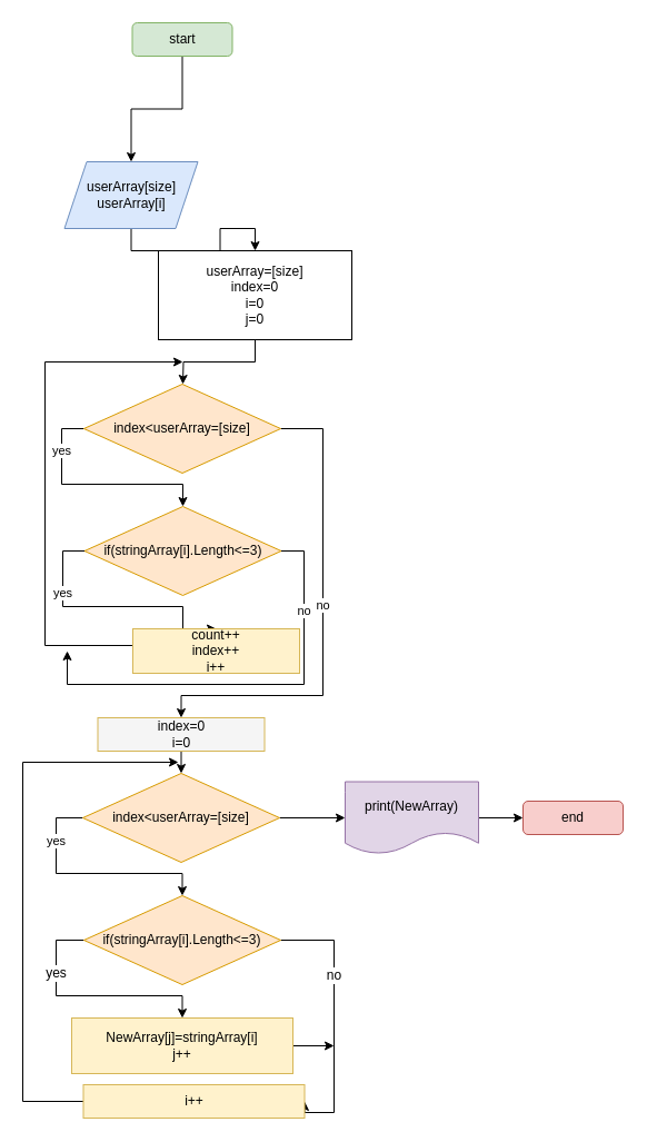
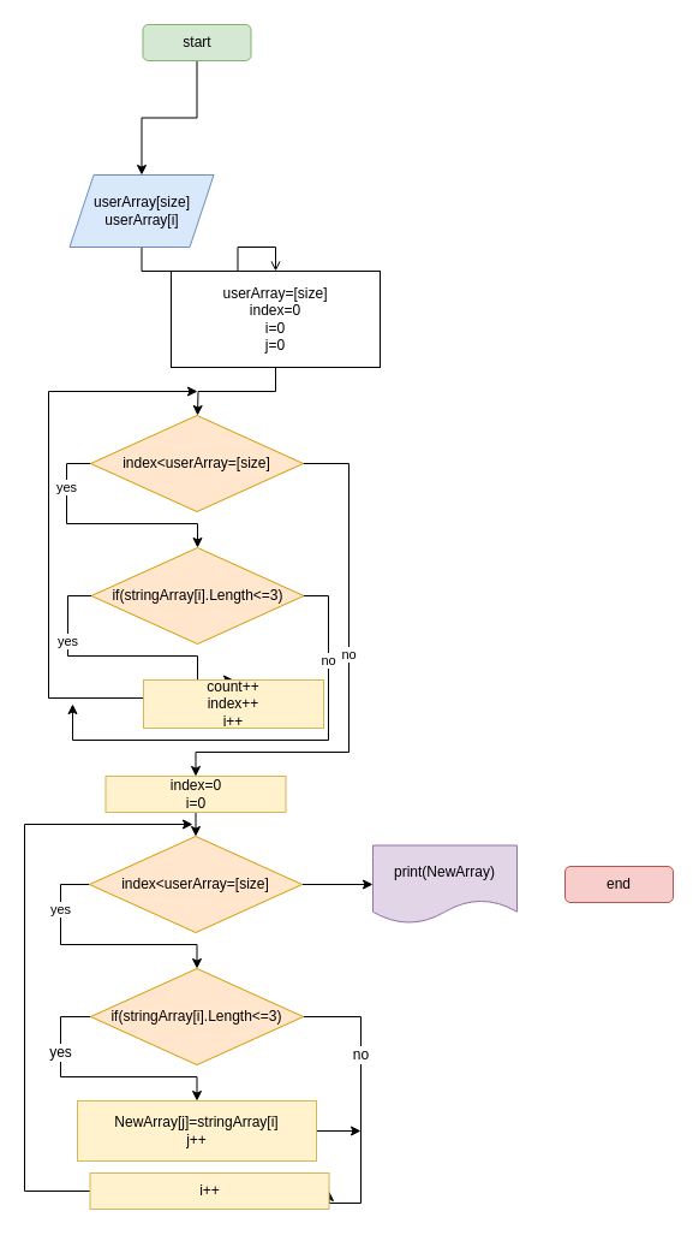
- <mxCell id="26" style="edgeStyle=orthogonalEdgeStyle;rounded=0;orthogonalLoop=1;jettySize=auto;html=1;exitX=0.5;exitY=1;exitDx=0;exitDy=0;entryX=0.5;entryY=0;entryDx=0;entryDy=0;fontSize=12;fontColor=#000000;" edge="1" parent="1" source="27" target="6"><mxGeometry relative="1" as="geometry" /></mxCell>
+ <mxCell id="26" style="edgeStyle=orthogonalEdgeStyle;rounded=0;orthogonalLoop=1;jettySize=auto;html=1;exitX=0.5;exitY=1;exitDx=0;exitDy=0;entryX=0.5;entryY=0;entryDx=0;entryDy=0;fontSize=12;fontColor=#000000;endArrow=open;" edge="1" parent="1" source="27" target="6"><mxGeometry relative="1" as="geometry" /></mxCell>
- <mxCell id="29" value="index=0&lt;br&gt;i=0" style="rounded=0;whiteSpace=wrap;html=1;fillColor=#f5f5f5;strokeColor=#d6b656;" vertex="1" parent="1"><mxGeometry x="87.5" y="645" width="150" height="30" as="geometry" /></mxCell>
+ <mxCell id="29" value="index=0&lt;br&gt;i=0" style="rounded=0;whiteSpace=wrap;html=1;fillColor=#fff2cc;strokeColor=#d6b656;" vertex="1" parent="1"><mxGeometry x="87.5" y="645" width="150" height="30" as="geometry" /></mxCell>
- <mxCell id="15" style="edgeStyle=orthogonalEdgeStyle;rounded=0;orthogonalLoop=1;jettySize=auto;html=1;exitX=1;exitY=0.5;exitDx=0;exitDy=0;entryX=0;entryY=0.5;entryDx=0;entryDy=0;" parent="1" source="16" target="4" edge="1"><mxGeometry relative="1" as="geometry" /></mxCell>
